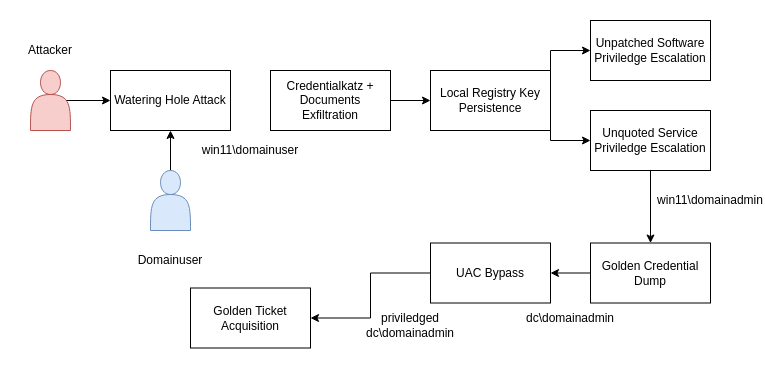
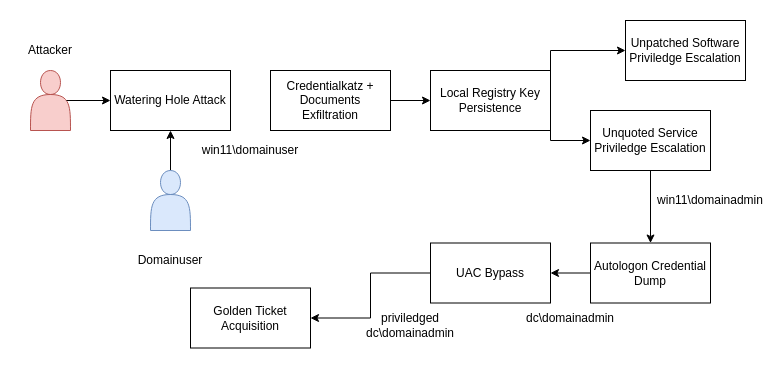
- <mxCell id="23" value="Unpatched Software Priviledge Escalation" style="rounded=0;whiteSpace=wrap;html=1;" vertex="1" parent="1"><mxGeometry x="590" y="20" width="120" height="60" as="geometry" /></mxCell>
+ <mxCell id="23" value="Unpatched Software Priviledge Escalation" style="rounded=0;whiteSpace=wrap;html=1;" vertex="1" parent="1"><mxGeometry x="625" y="20" width="120" height="60" as="geometry" /></mxCell>
- <mxCell id="18" value="Golden Credential Dump" style="rounded=0;whiteSpace=wrap;html=1;" vertex="1" parent="1"><mxGeometry x="590" y="242.5" width="120" height="60" as="geometry" /></mxCell>
+ <mxCell id="18" value="Autologon Credential Dump" style="rounded=0;whiteSpace=wrap;html=1;" vertex="1" parent="1"><mxGeometry x="590" y="242.5" width="120" height="60" as="geometry" /></mxCell>
